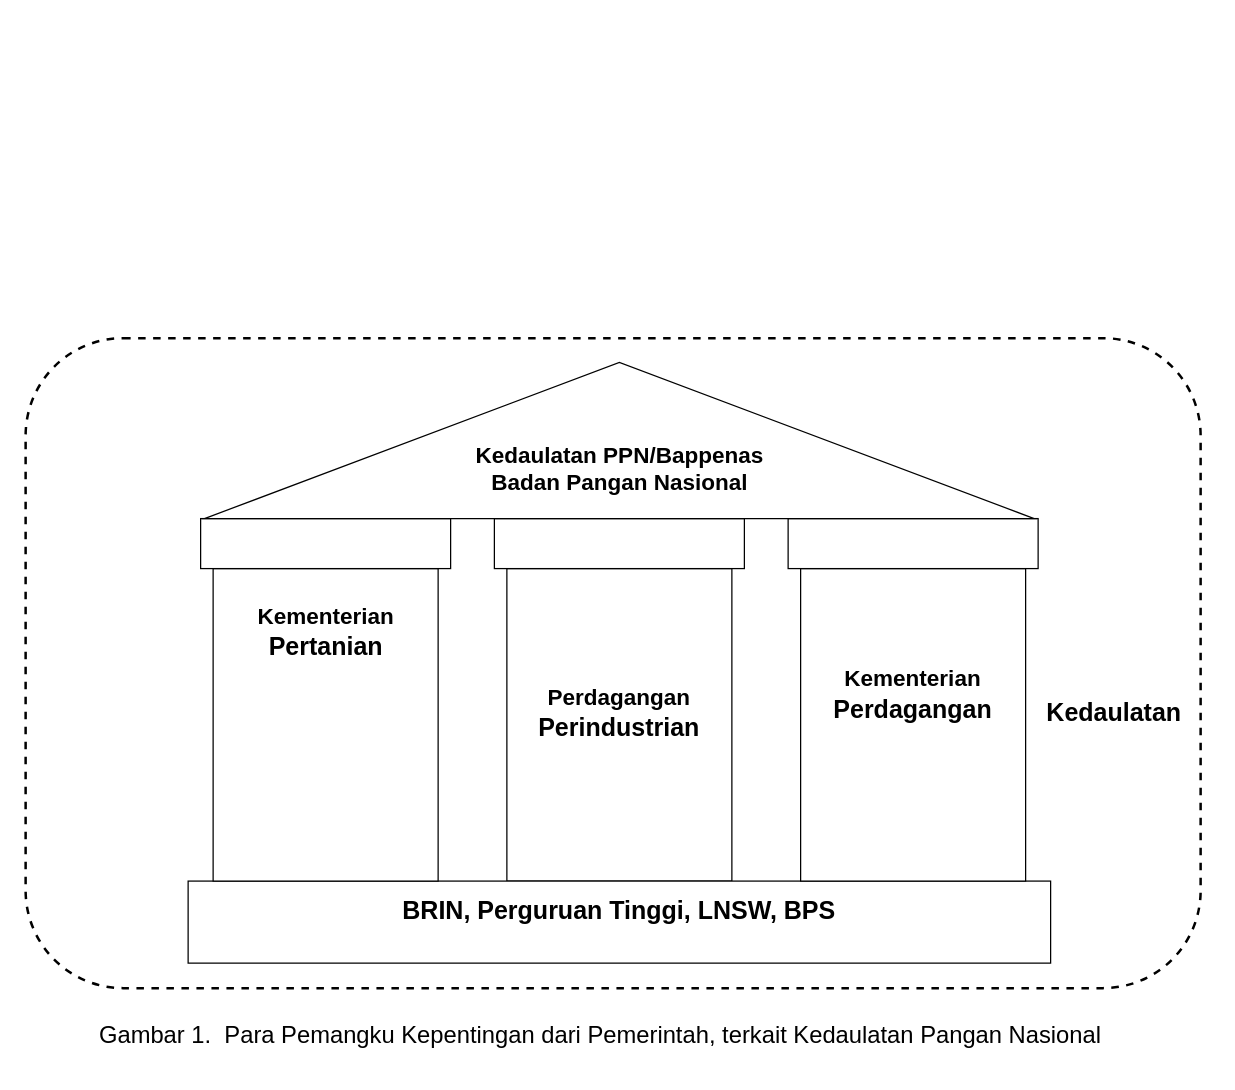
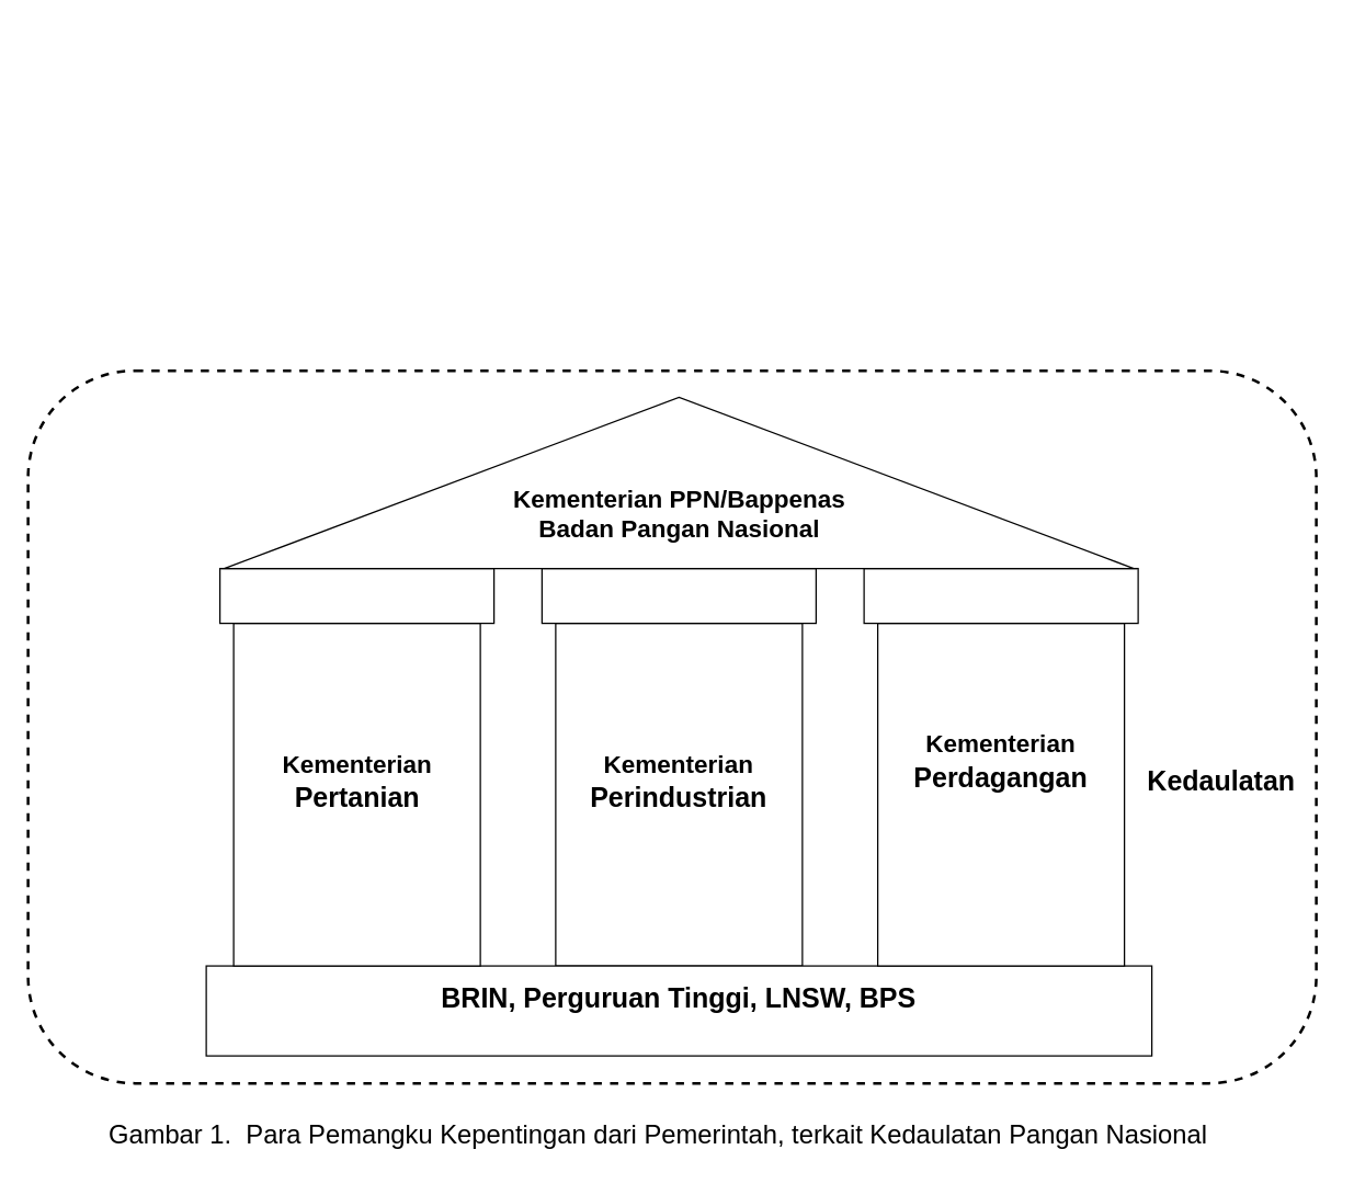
- <mxCell id="12" value="Kedaulatan PPN/Bappenas&lt;br style=&quot;font-size: 18px;&quot;&gt;Badan Pangan Nasional" style="text;html=1;strokeColor=none;fillColor=none;align=center;verticalAlign=middle;whiteSpace=wrap;rounded=0;fontStyle=1;fontSize=18;" parent="1" vertex="1"><mxGeometry x="332.5" y="360" width="325" height="30" as="geometry" /></mxCell>
+ <mxCell id="12" value="Kementerian PPN/Bappenas&lt;br style=&quot;font-size: 18px;&quot;&gt;Badan Pangan Nasional" style="text;html=1;strokeColor=none;fillColor=none;align=center;verticalAlign=middle;whiteSpace=wrap;rounded=0;fontStyle=1;fontSize=18;" parent="1" vertex="1"><mxGeometry x="332.5" y="360" width="325" height="30" as="geometry" /></mxCell>
- <mxCell id="13" value="&lt;span style=&quot;font-size: 18px;&quot;&gt;Kementerian&lt;br&gt;&lt;/span&gt;Pertanian" style="text;html=1;strokeColor=none;fillColor=none;align=center;verticalAlign=middle;whiteSpace=wrap;rounded=0;fontStyle=1;fontSize=20;" parent="1" vertex="1"><mxGeometry x="192.5" y="489.37" width="135" height="30" as="geometry" /></mxCell>
+ <mxCell id="13" value="&lt;span style=&quot;font-size: 18px;&quot;&gt;Kementerian&lt;br&gt;&lt;/span&gt;Pertanian" style="text;html=1;strokeColor=none;fillColor=none;align=center;verticalAlign=middle;whiteSpace=wrap;rounded=0;fontStyle=1;fontSize=20;" parent="1" vertex="1"><mxGeometry x="192.5" y="554.37" width="135" height="30" as="geometry" /></mxCell>
- <mxCell id="14" value="&lt;span style=&quot;font-size: 18px;&quot;&gt;Perdagangan&lt;br&gt;&lt;/span&gt;Perindustrian" style="text;html=1;strokeColor=none;fillColor=none;align=center;verticalAlign=middle;whiteSpace=wrap;rounded=0;fontStyle=1;fontSize=20;" parent="1" vertex="1"><mxGeometry x="420" y="554.37" width="150" height="30" as="geometry" /></mxCell>
+ <mxCell id="14" value="&lt;span style=&quot;font-size: 18px;&quot;&gt;Kementerian&lt;br&gt;&lt;/span&gt;Perindustrian" style="text;html=1;strokeColor=none;fillColor=none;align=center;verticalAlign=middle;whiteSpace=wrap;rounded=0;fontStyle=1;fontSize=20;" parent="1" vertex="1"><mxGeometry x="420" y="554.37" width="150" height="30" as="geometry" /></mxCell>
